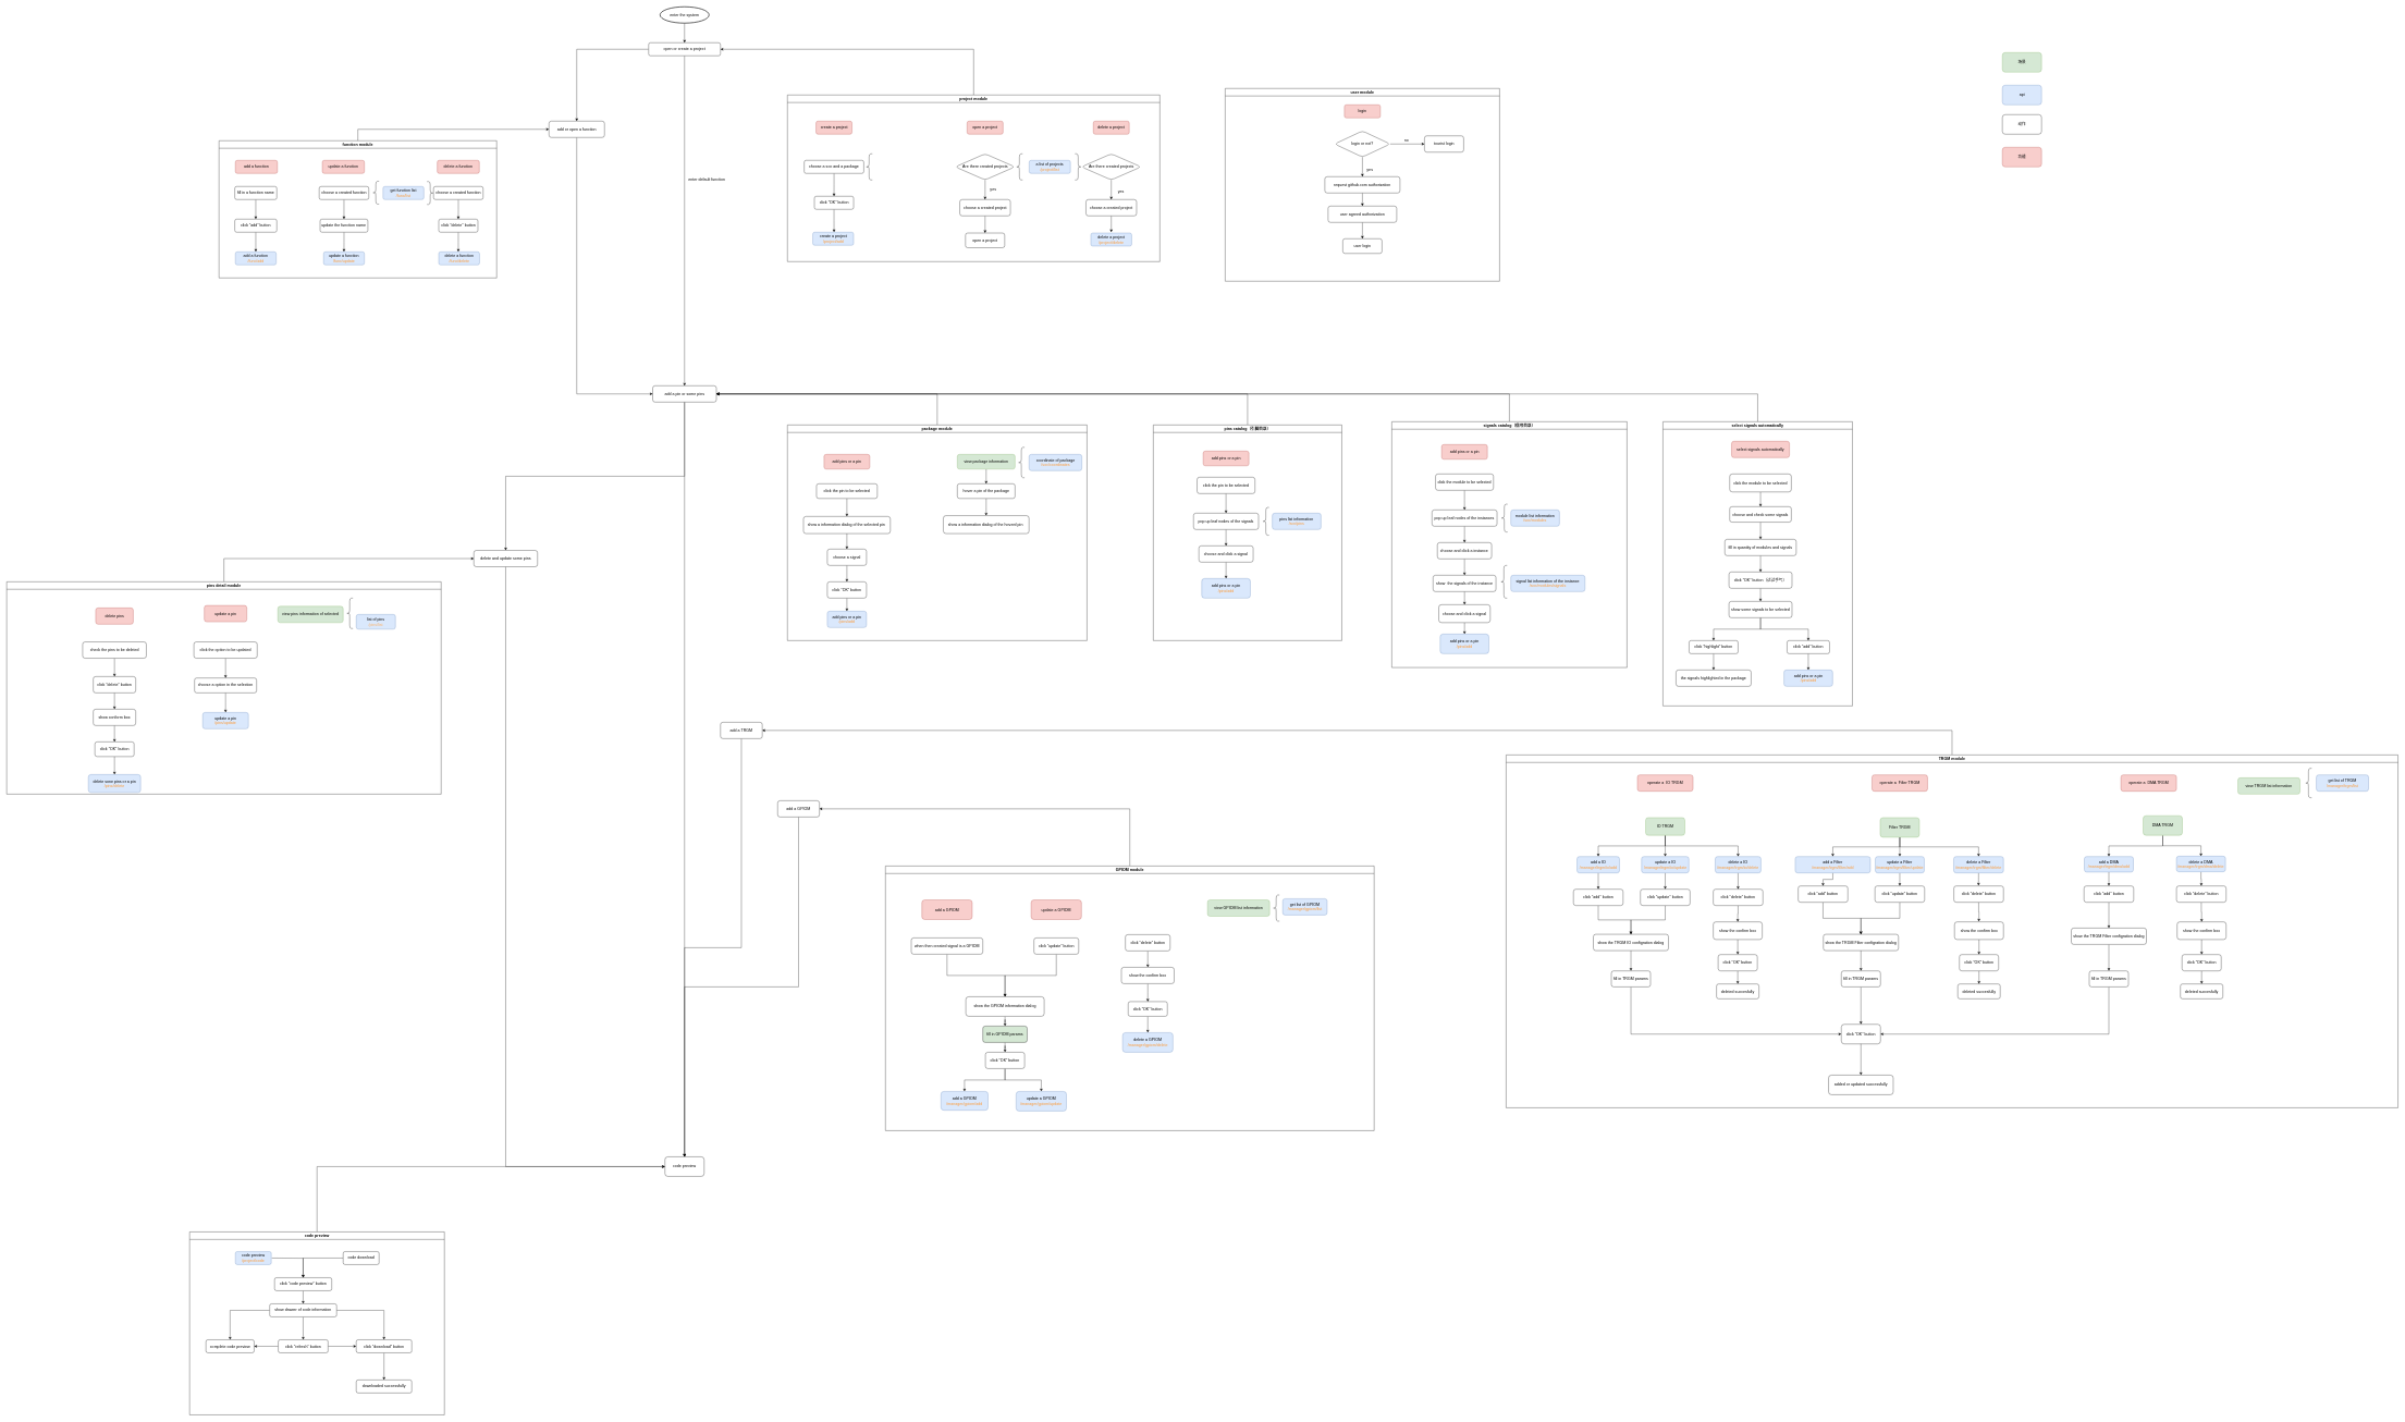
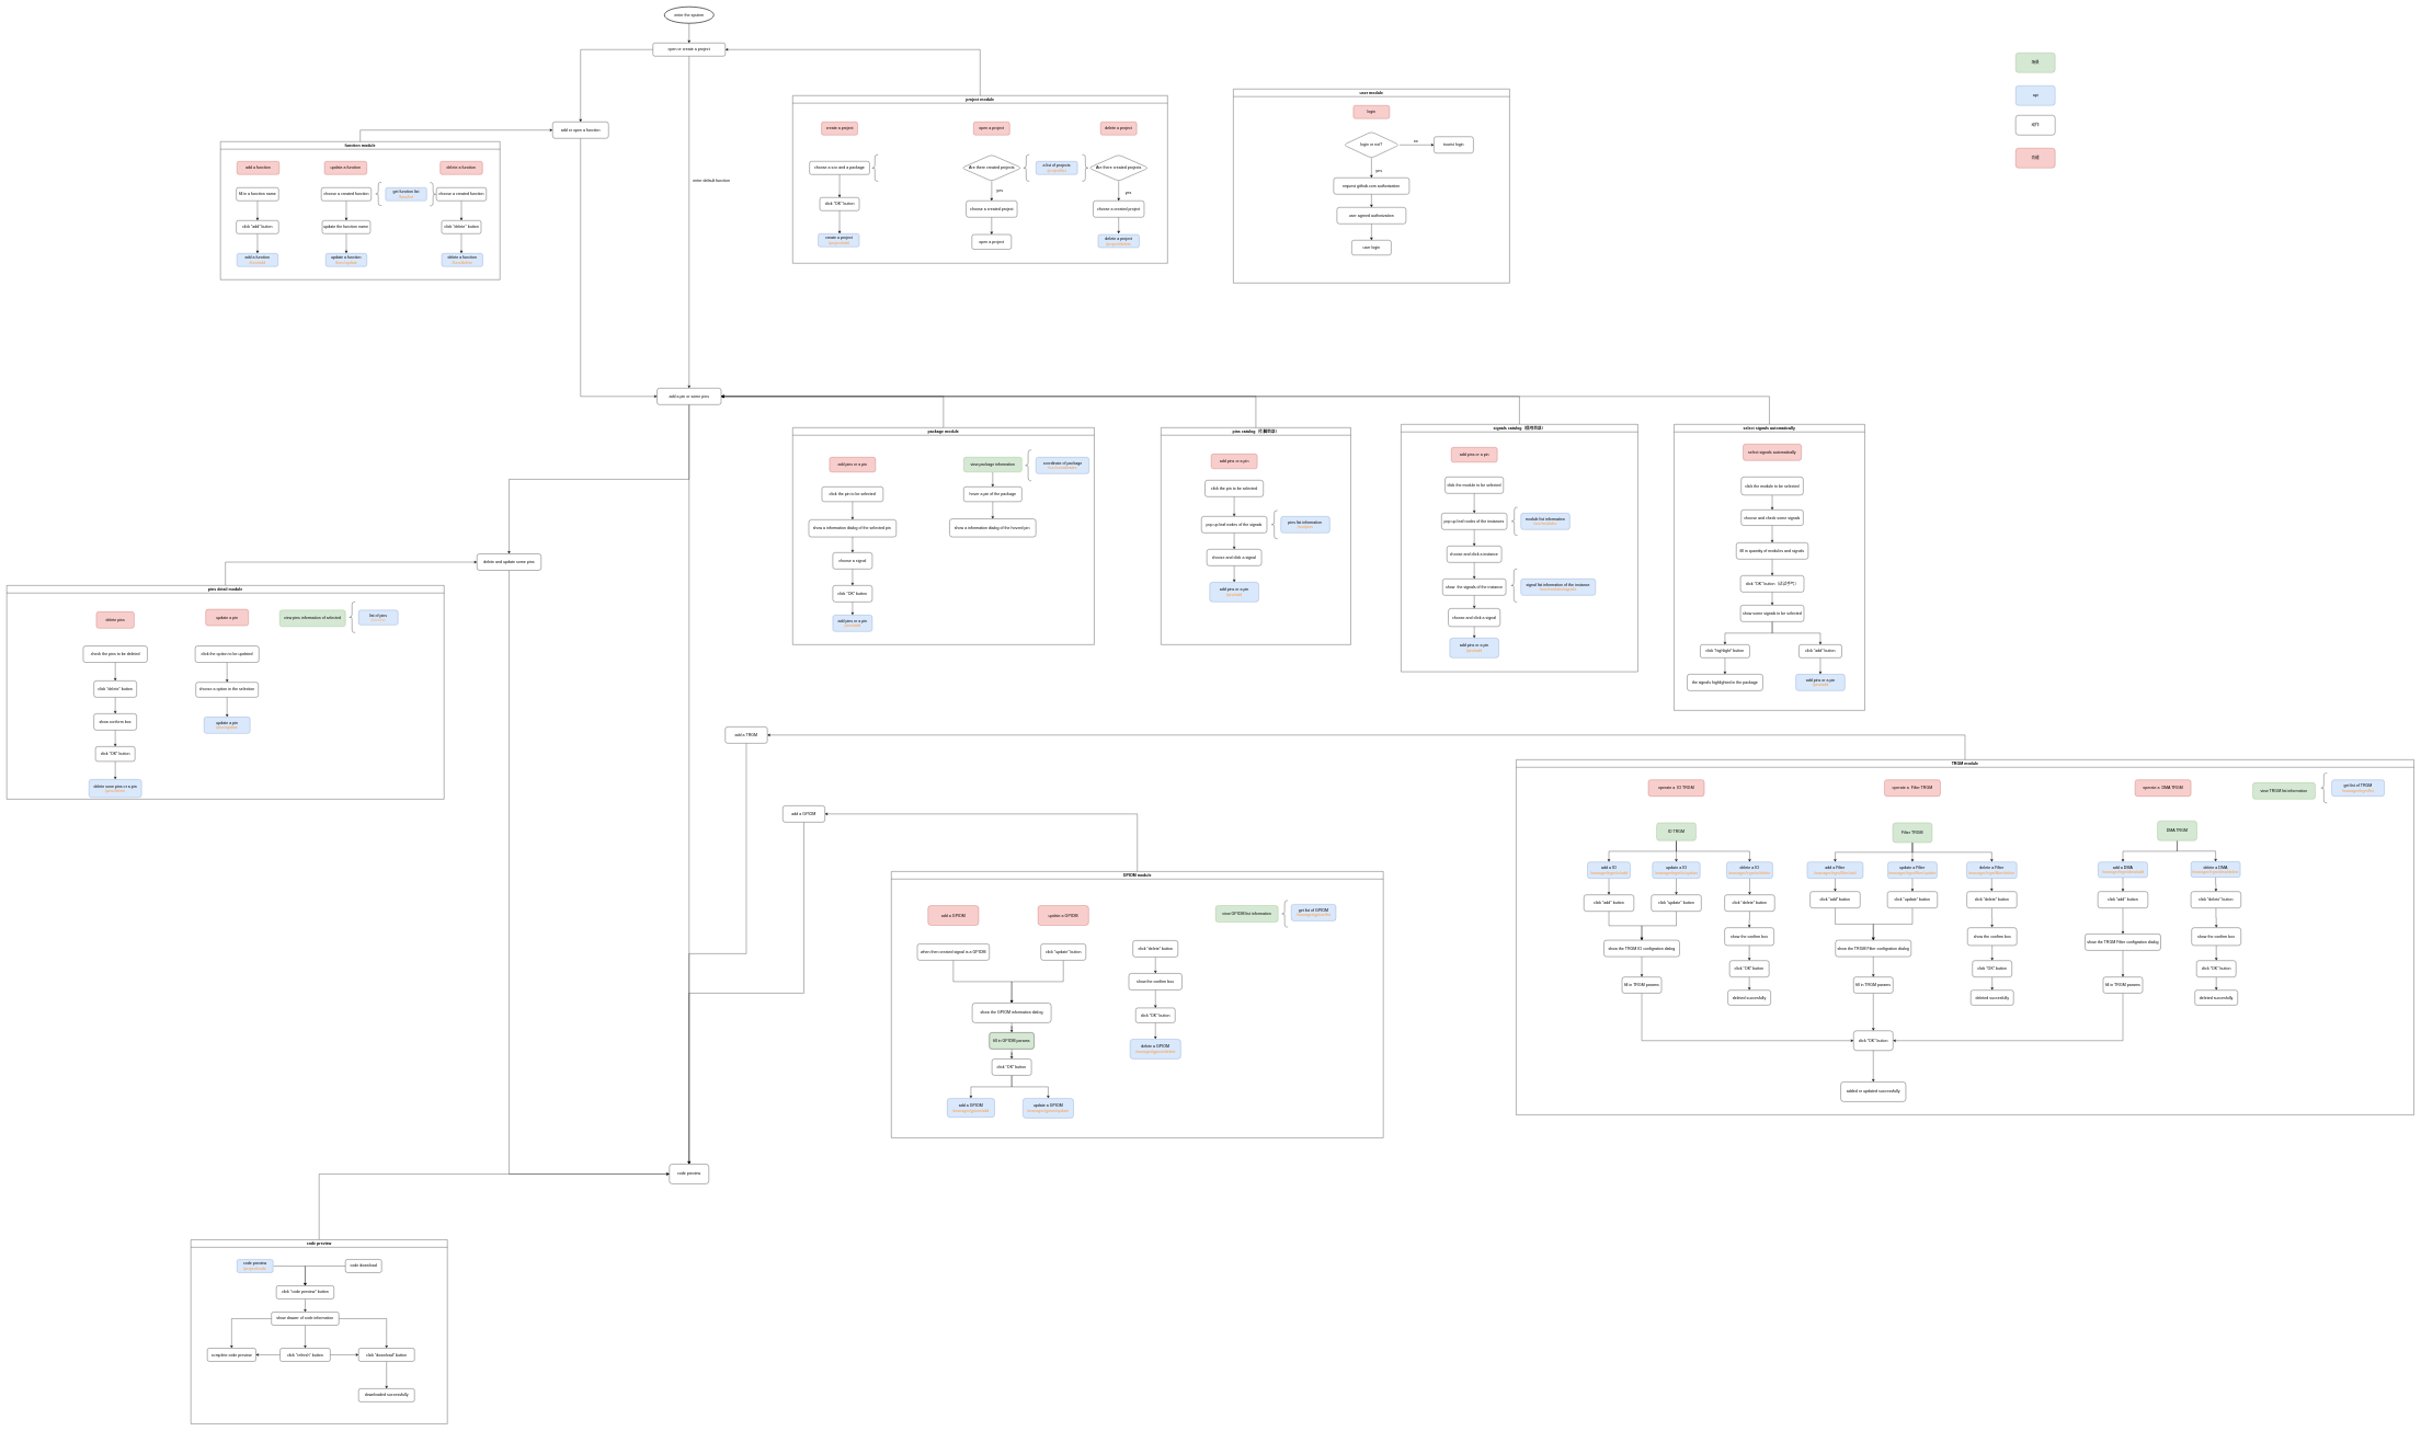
- <mxCell id="147" value="list of pins&lt;br&gt;&lt;font color=&quot;#ffb366&quot;&gt;/pins/list&lt;/font&gt;" style="whiteSpace=wrap;html=1;rounded=1;fillColor=#dae8fc;strokeColor=#6c8ebf;" parent="134" vertex="1"><mxGeometry x="1070" y="100" width="120" height="45" as="geometry" /></mxCell>
+ <mxCell id="147" value="list of pins&lt;br&gt;&lt;font color=&quot;#ffb366&quot;&gt;/pins/list&lt;/font&gt;" style="whiteSpace=wrap;html=1;rounded=1;fillColor=#dae8fc;strokeColor=#6c8ebf;" parent="134" vertex="1"><mxGeometry x="1070" y="75" width="120" height="45" as="geometry" /></mxCell>
- <mxCell id="239" value="add a Filter&lt;br&gt;&lt;font color=&quot;#ff9933&quot;&gt;/manager/trgm/filter/add&lt;/font&gt;" style="whiteSpace=wrap;html=1;fillColor=#dae8fc;strokeColor=#6c8ebf;rounded=1;" parent="204" vertex="1"><mxGeometry x="885" y="311" width="230" height="50" as="geometry" /></mxCell>
+ <mxCell id="239" value="add a Filter&lt;br&gt;&lt;font color=&quot;#ff9933&quot;&gt;/manager/trgm/filter/add&lt;/font&gt;" style="whiteSpace=wrap;html=1;fillColor=#dae8fc;strokeColor=#6c8ebf;rounded=1;" parent="204" vertex="1"><mxGeometry x="885" y="311" width="170" height="50" as="geometry" /></mxCell>
